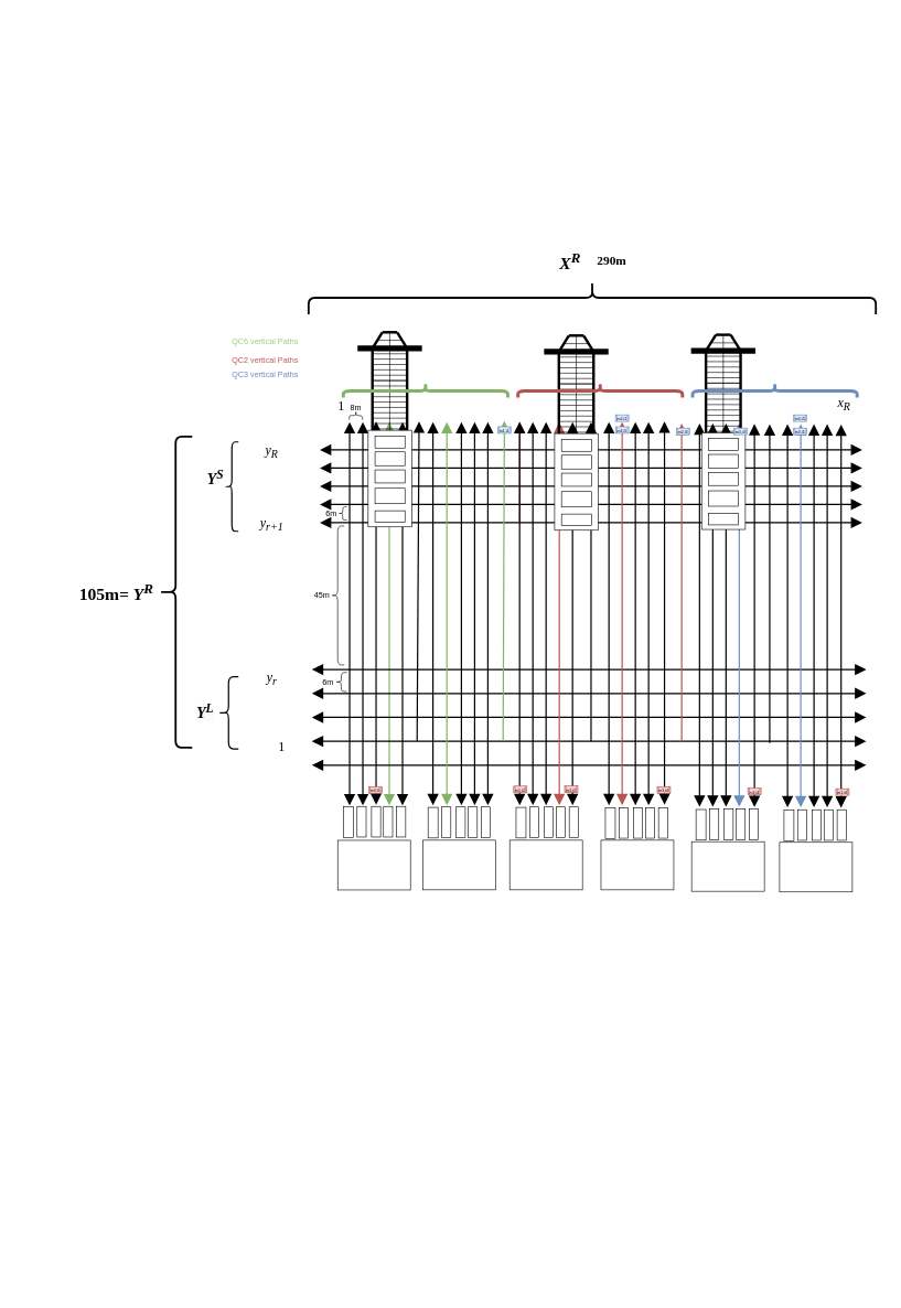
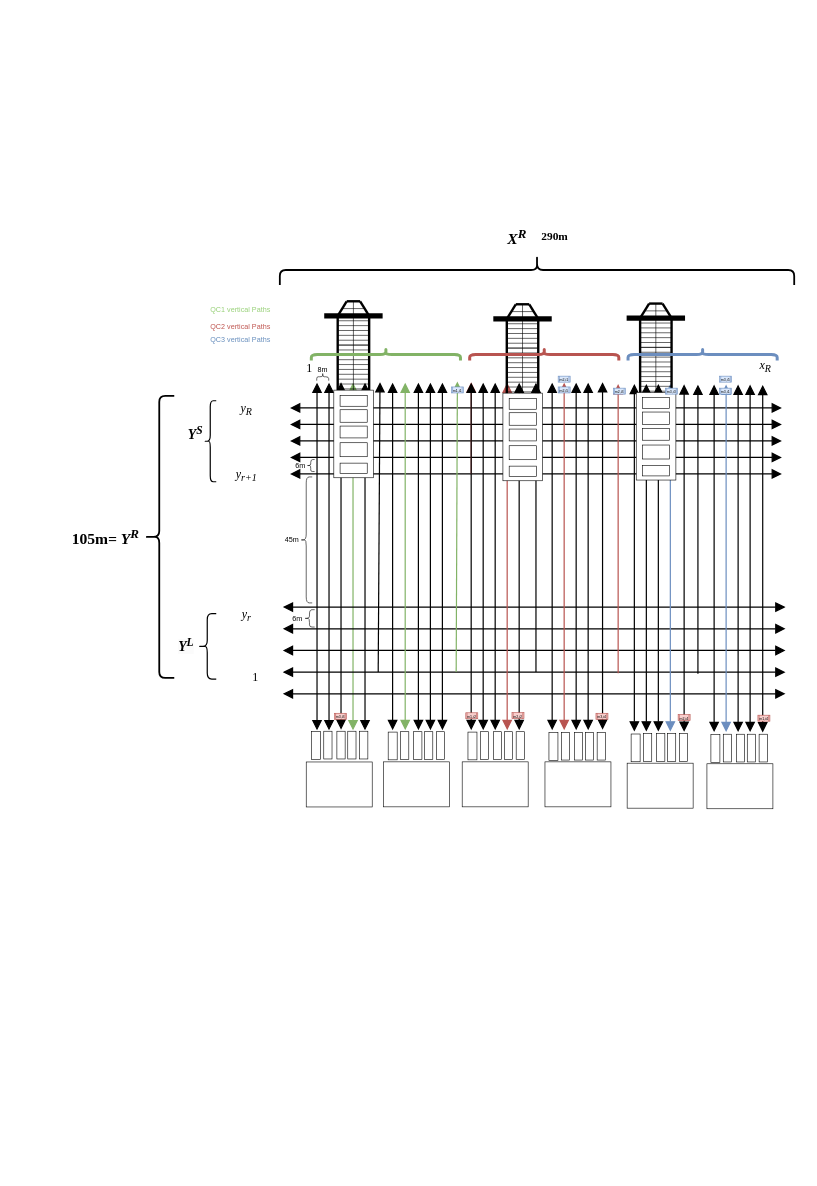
- <mxCell id="95" value="&lt;font color=&quot;#97d077&quot;&gt;QC6 vertical Paths&lt;/font&gt;&lt;div&gt;&lt;br&gt;&lt;/div&gt;" style="text;html=1;align=center;verticalAlign=middle;resizable=0;points=[];autosize=1;" parent="1" vertex="1"><mxGeometry x="340" y="502" width="120" height="40" as="geometry" /></mxCell>
+ <mxCell id="95" value="&lt;font color=&quot;#97d077&quot;&gt;QC1 vertical Paths&lt;/font&gt;&lt;div&gt;&lt;br&gt;&lt;/div&gt;" style="text;html=1;align=center;verticalAlign=middle;resizable=0;points=[];autosize=1;" parent="1" vertex="1"><mxGeometry x="340" y="502" width="120" height="40" as="geometry" /></mxCell>
